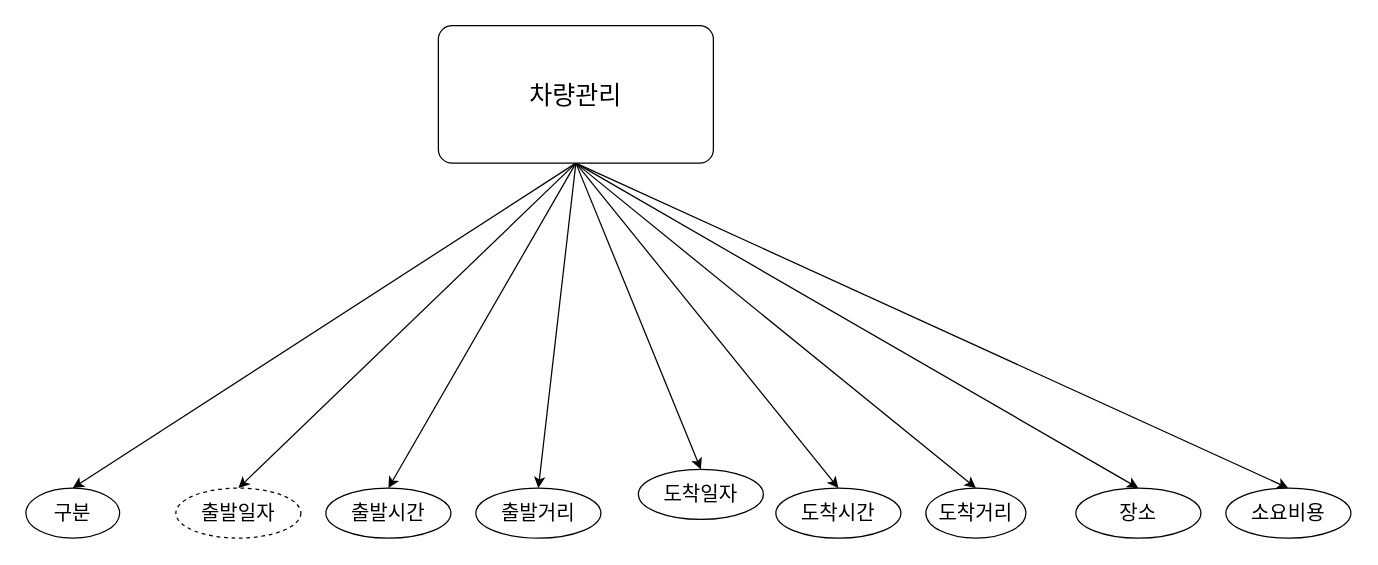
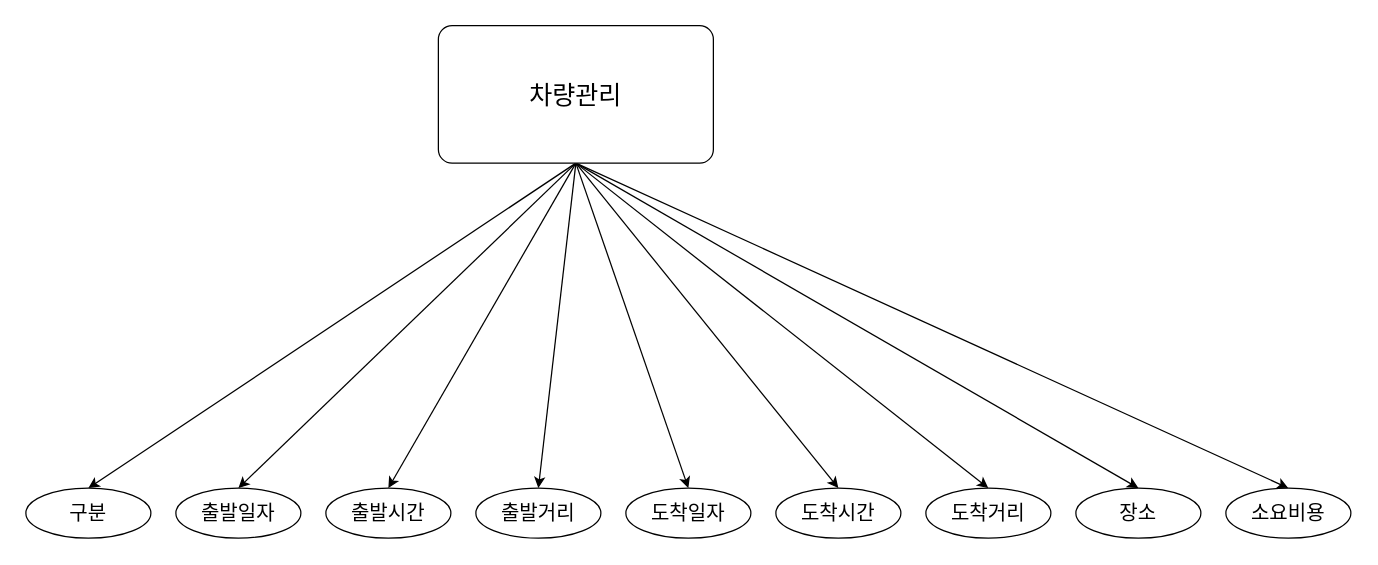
- <mxCell id="16" value="&lt;font style=&quot;font-size: 16px;&quot;&gt;도착일자&lt;br&gt;&lt;/font&gt;" style="ellipse;whiteSpace=wrap;html=1;align=center;" vertex="1" parent="1"><mxGeometry x="510" y="375" width="100" height="40" as="geometry" /></mxCell>
+ <mxCell id="16" value="&lt;font style=&quot;font-size: 16px;&quot;&gt;도착일자&lt;br&gt;&lt;/font&gt;" style="ellipse;whiteSpace=wrap;html=1;align=center;" vertex="1" parent="1"><mxGeometry x="500" y="390" width="100" height="40" as="geometry" /></mxCell>
- <mxCell id="12" value="&lt;font style=&quot;font-size: 16px;&quot;&gt;구분&lt;br&gt;&lt;/font&gt;" style="ellipse;whiteSpace=wrap;html=1;align=center;" vertex="1" parent="1"><mxGeometry x="20" y="390" width="75" height="40" as="geometry" /></mxCell>
+ <mxCell id="12" value="&lt;font style=&quot;font-size: 16px;&quot;&gt;구분&lt;br&gt;&lt;/font&gt;" style="ellipse;whiteSpace=wrap;html=1;align=center;" vertex="1" parent="1"><mxGeometry x="20" y="390" width="100" height="40" as="geometry" /></mxCell>
- <mxCell id="13" value="&lt;font style=&quot;font-size: 16px;&quot;&gt;출발일자&lt;br&gt;&lt;/font&gt;" style="ellipse;whiteSpace=wrap;html=1;align=center;dashed=1;" vertex="1" parent="1"><mxGeometry x="140" y="390" width="100" height="40" as="geometry" /></mxCell>
+ <mxCell id="13" value="&lt;font style=&quot;font-size: 16px;&quot;&gt;출발일자&lt;br&gt;&lt;/font&gt;" style="ellipse;whiteSpace=wrap;html=1;align=center;" vertex="1" parent="1"><mxGeometry x="140" y="390" width="100" height="40" as="geometry" /></mxCell>
- <mxCell id="18" value="&lt;font style=&quot;font-size: 16px;&quot;&gt;도착거리&lt;br&gt;&lt;/font&gt;" style="ellipse;whiteSpace=wrap;html=1;align=center;" vertex="1" parent="1"><mxGeometry x="740" y="390" width="80" height="40" as="geometry" /></mxCell>
+ <mxCell id="18" value="&lt;font style=&quot;font-size: 16px;&quot;&gt;도착거리&lt;br&gt;&lt;/font&gt;" style="ellipse;whiteSpace=wrap;html=1;align=center;" vertex="1" parent="1"><mxGeometry x="740" y="390" width="100" height="40" as="geometry" /></mxCell>
